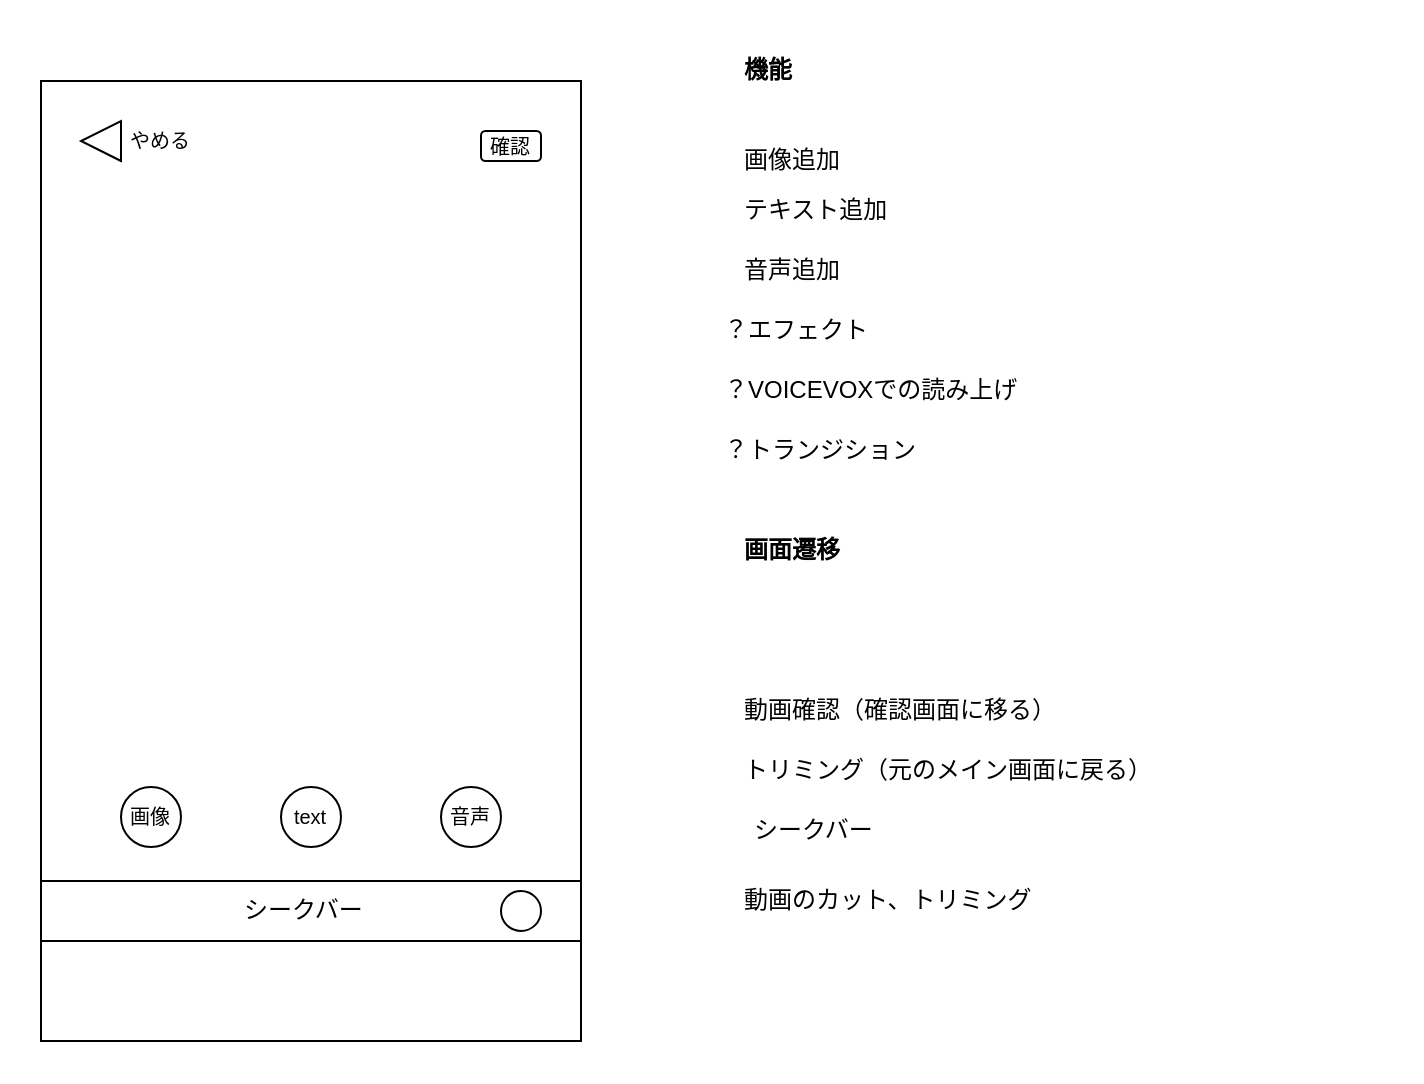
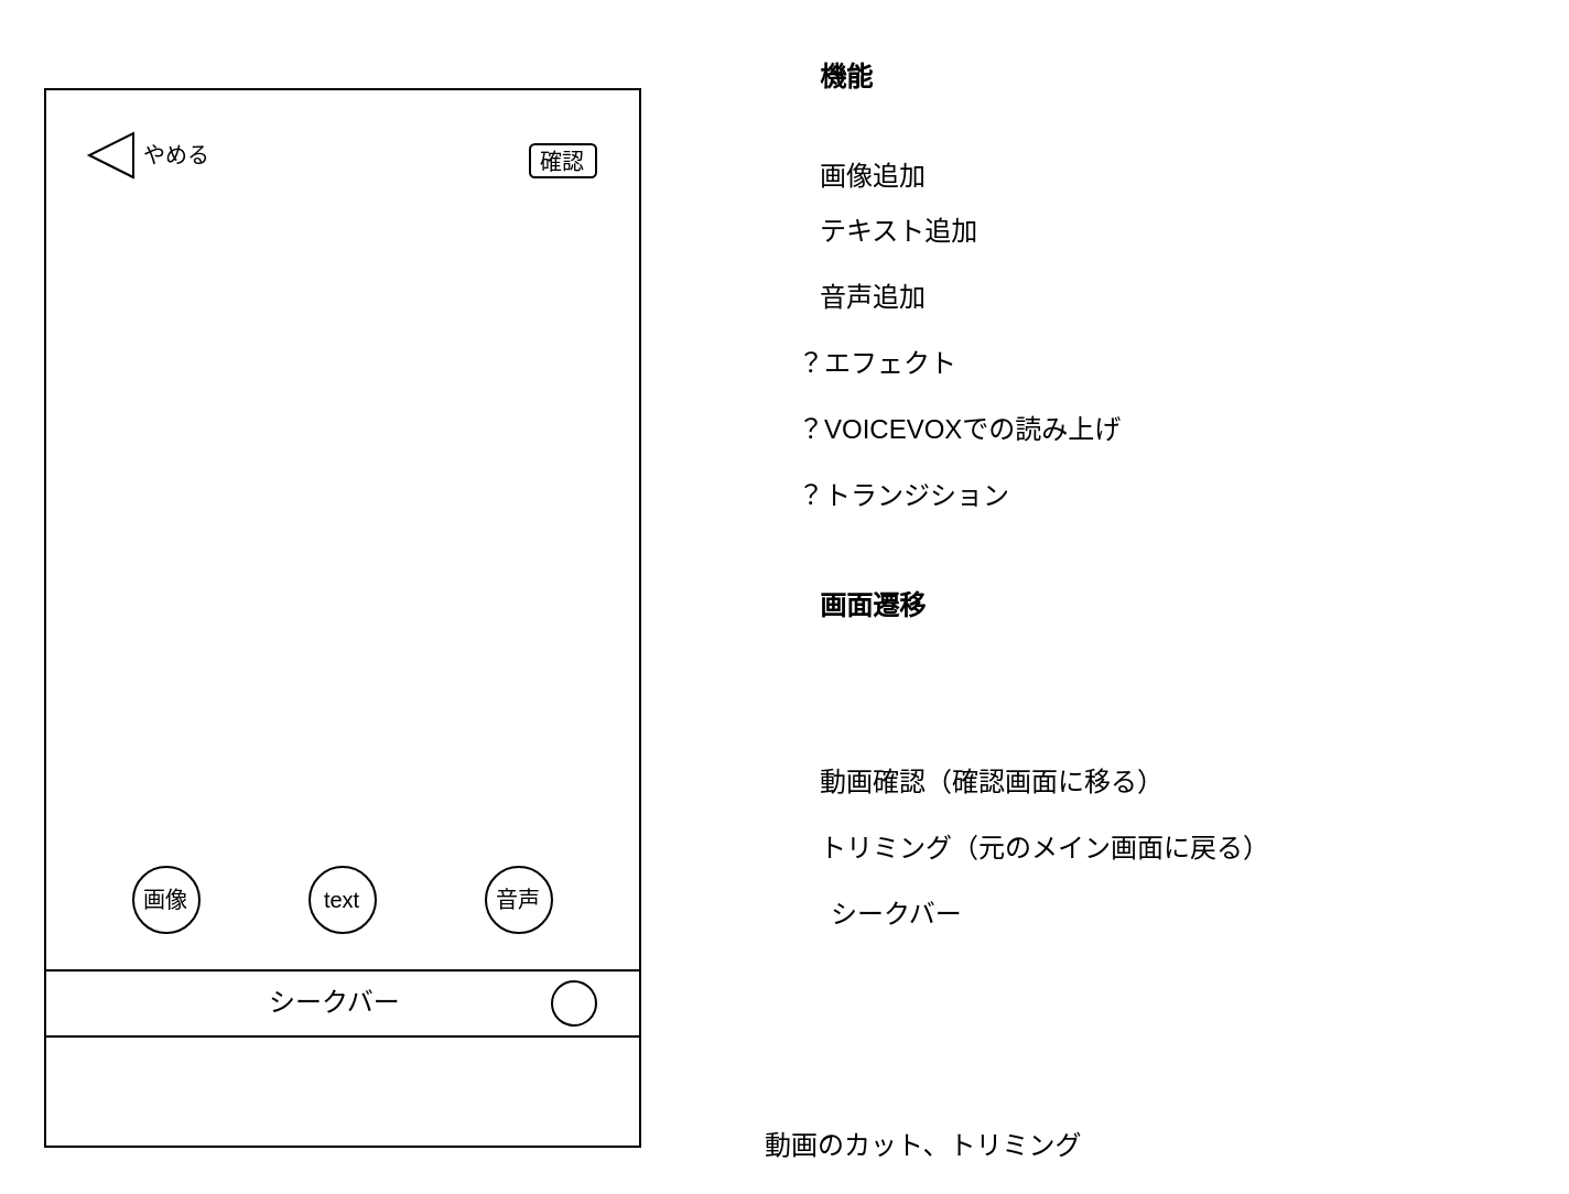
- <mxCell id="6" value="動画のカット、トリミング" style="text;html=1;strokeColor=none;fillColor=none;align=left;verticalAlign=middle;whiteSpace=wrap;rounded=0;" parent="1" vertex="1"><mxGeometry x="370" y="435" width="320" height="30" as="geometry" /></mxCell>
+ <mxCell id="6" value="動画のカット、トリミング" style="text;html=1;strokeColor=none;fillColor=none;align=left;verticalAlign=middle;whiteSpace=wrap;rounded=0;" parent="1" vertex="1"><mxGeometry x="345" y="505" width="320" height="30" as="geometry" /></mxCell>
